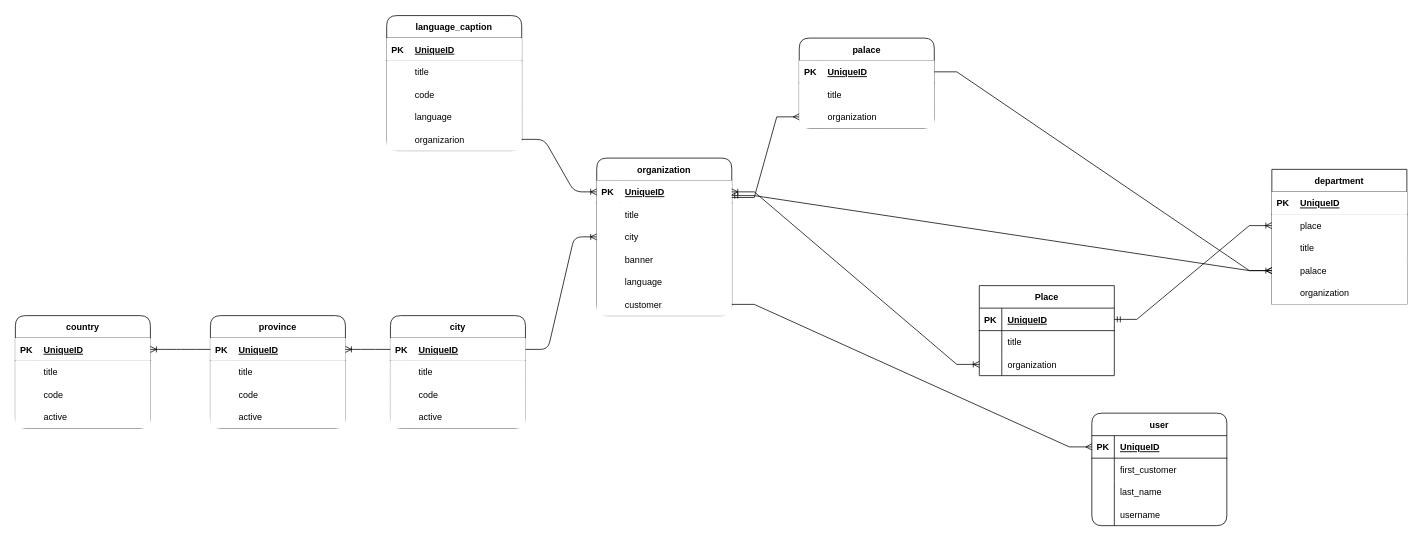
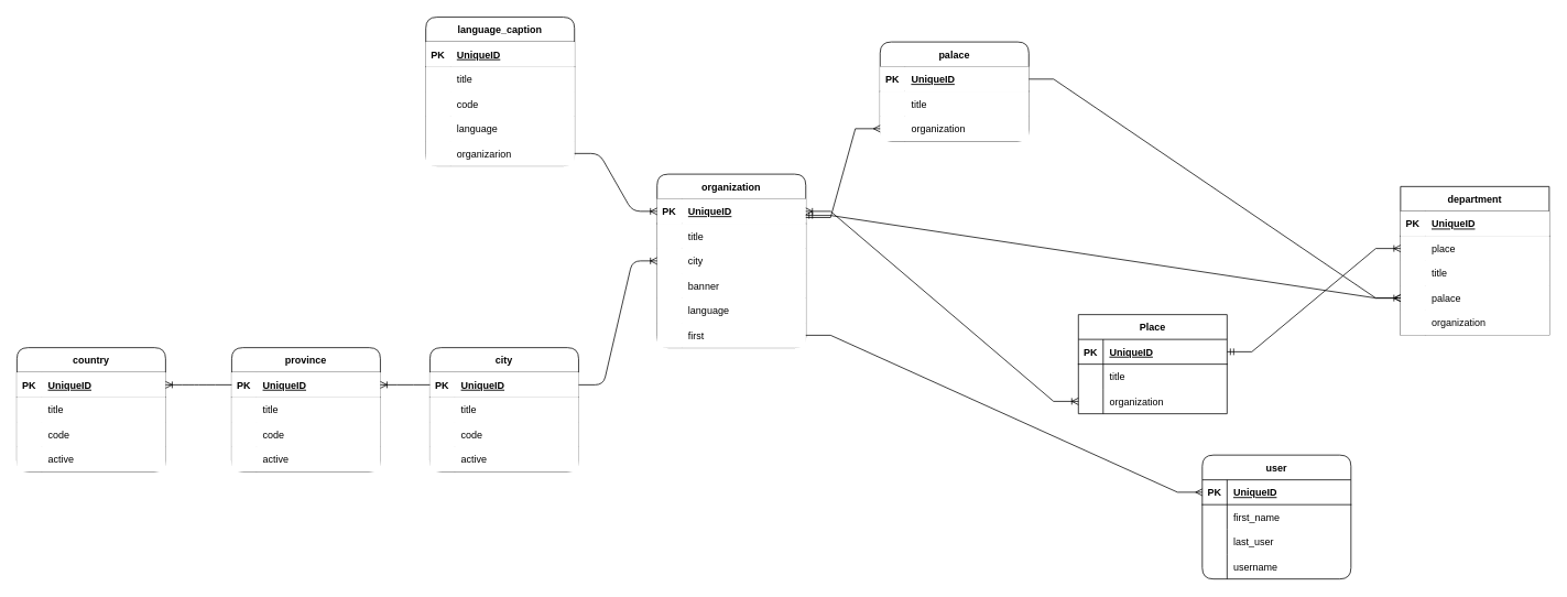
- <mxCell id="49" value="customer" style="shape=partialRectangle;connectable=0;top=0;left=0;bottom=0;right=0;align=left;spacingLeft=6;overflow=hidden;swimlaneLine=1;labelBackgroundColor=none;labelBorderColor=none;shadow=0;rounded=1;" vertex="1" parent="47"><mxGeometry x="30" width="150" height="30" as="geometry"><mxRectangle width="150" height="30" as="alternateBounds" /></mxGeometry></mxCell>
+ <mxCell id="49" value="first" style="shape=partialRectangle;connectable=0;top=0;left=0;bottom=0;right=0;align=left;spacingLeft=6;overflow=hidden;swimlaneLine=1;labelBackgroundColor=none;labelBorderColor=none;shadow=0;rounded=1;" vertex="1" parent="47"><mxGeometry x="30" width="150" height="30" as="geometry"><mxRectangle width="150" height="30" as="alternateBounds" /></mxGeometry></mxCell>
- <mxCell id="102" value="first_customer" style="shape=partialRectangle;connectable=0;fillColor=none;top=0;left=0;bottom=0;right=0;align=left;spacingLeft=6;overflow=hidden;shadow=0;labelBackgroundColor=none;labelBorderColor=none;fontColor=default;html=0;rounded=1;" parent="100" vertex="1"><mxGeometry x="30" width="150" height="30" as="geometry"><mxRectangle width="150" height="30" as="alternateBounds" /></mxGeometry></mxCell>
+ <mxCell id="102" value="first_name" style="shape=partialRectangle;connectable=0;fillColor=none;top=0;left=0;bottom=0;right=0;align=left;spacingLeft=6;overflow=hidden;shadow=0;labelBackgroundColor=none;labelBorderColor=none;fontColor=default;html=0;rounded=1;" parent="100" vertex="1"><mxGeometry x="30" width="150" height="30" as="geometry"><mxRectangle width="150" height="30" as="alternateBounds" /></mxGeometry></mxCell>
- <mxCell id="105" value="last_name" style="shape=partialRectangle;connectable=0;fillColor=none;top=0;left=0;bottom=0;right=0;align=left;spacingLeft=6;overflow=hidden;shadow=0;labelBackgroundColor=none;labelBorderColor=none;fontColor=default;html=0;rounded=1;" parent="103" vertex="1"><mxGeometry x="30" width="150" height="30" as="geometry"><mxRectangle width="150" height="30" as="alternateBounds" /></mxGeometry></mxCell>
+ <mxCell id="105" value="last_user" style="shape=partialRectangle;connectable=0;fillColor=none;top=0;left=0;bottom=0;right=0;align=left;spacingLeft=6;overflow=hidden;shadow=0;labelBackgroundColor=none;labelBorderColor=none;fontColor=default;html=0;rounded=1;" parent="103" vertex="1"><mxGeometry x="30" width="150" height="30" as="geometry"><mxRectangle width="150" height="30" as="alternateBounds" /></mxGeometry></mxCell>
